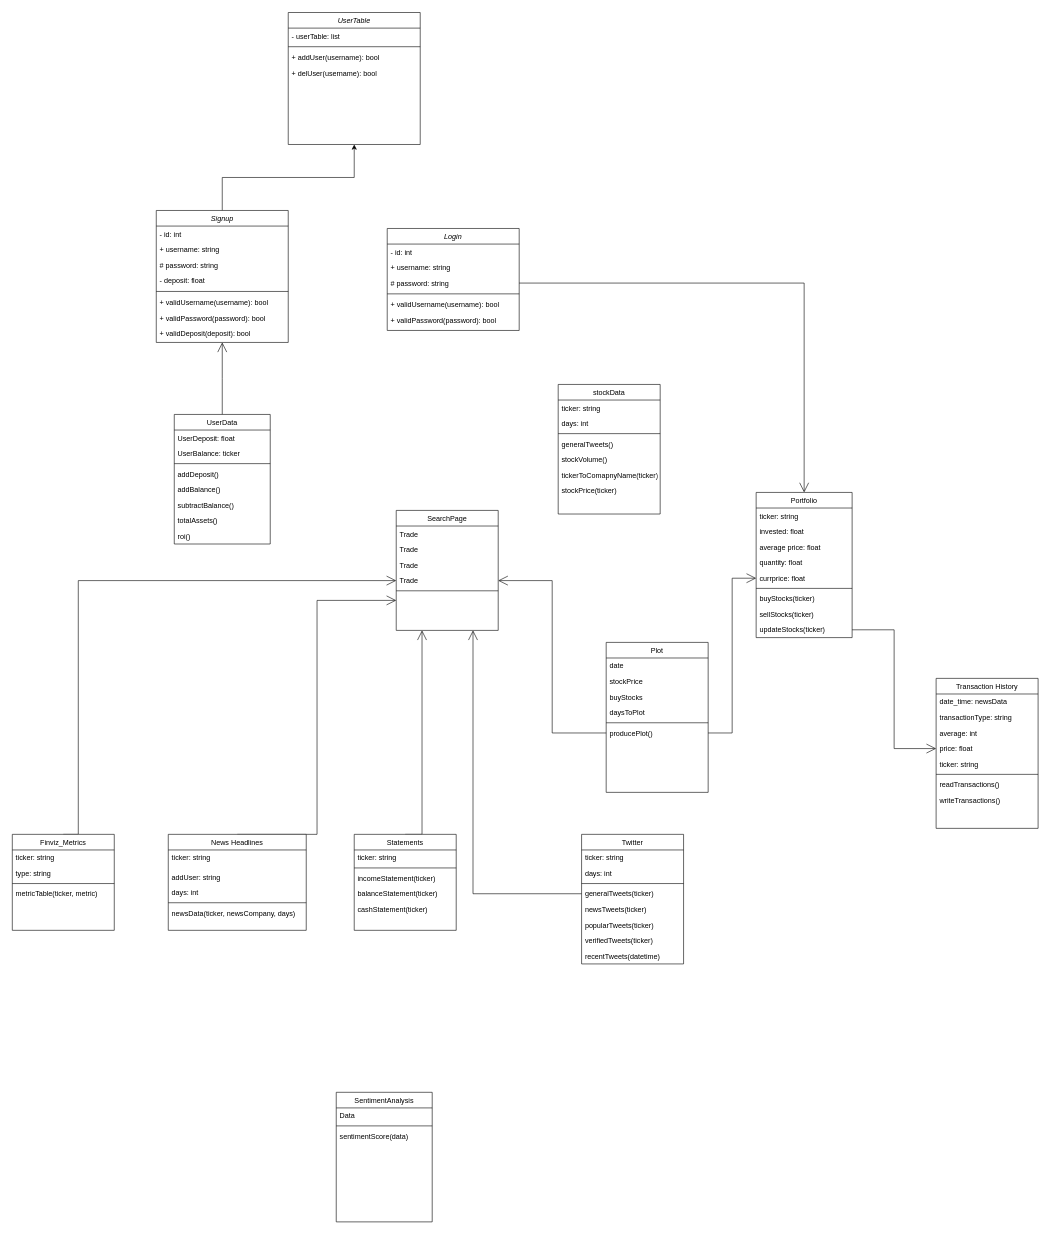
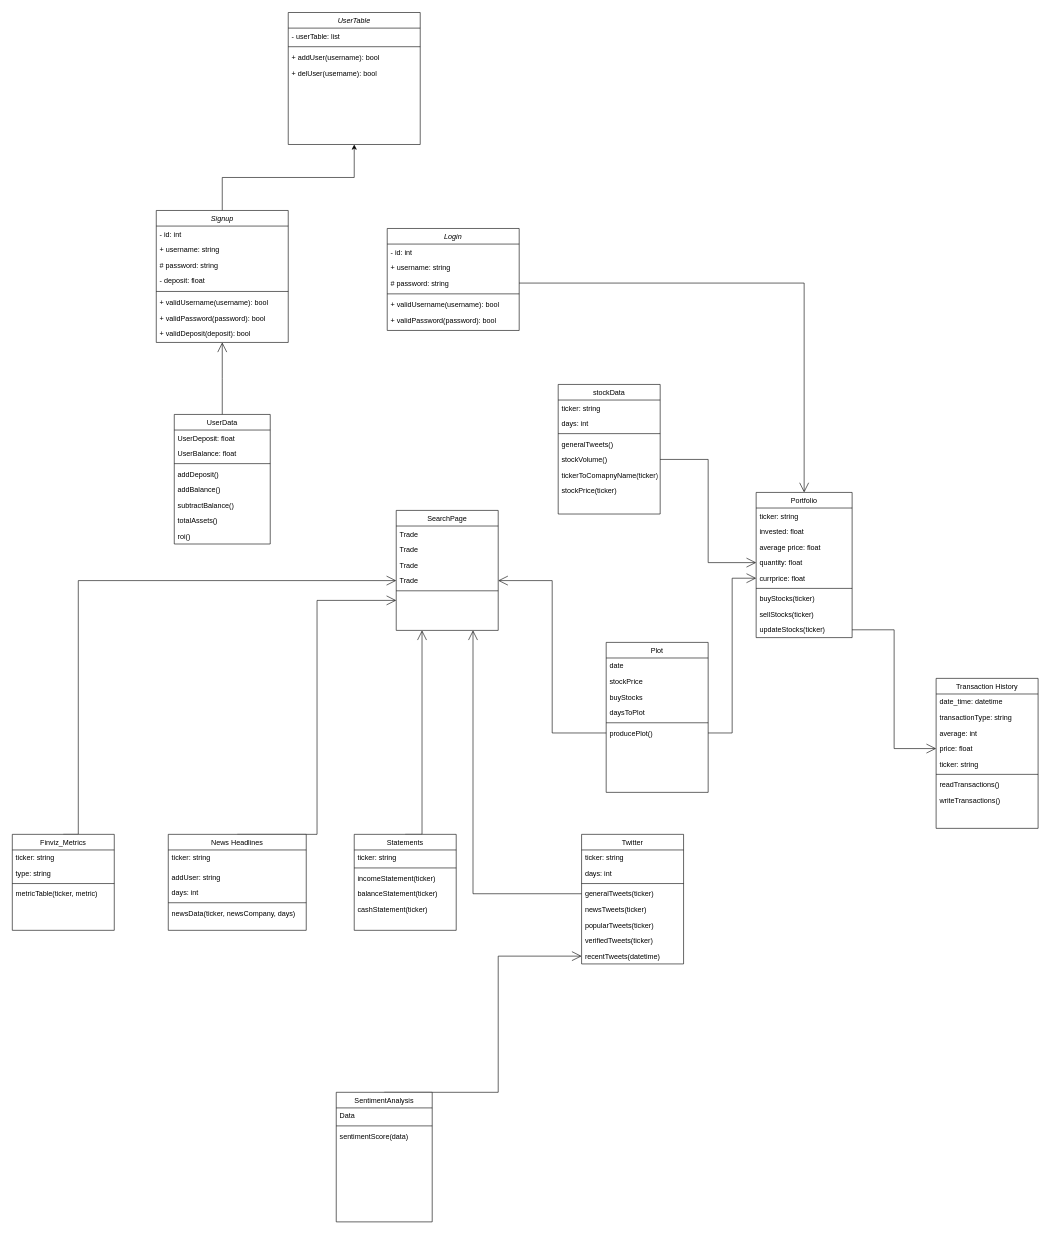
- <mxCell id="12" value="UserBalance: ticker" style="text;align=left;verticalAlign=top;spacingLeft=4;spacingRight=4;overflow=hidden;rotatable=0;points=[[0,0.5],[1,0.5]];portConstraint=eastwest;rounded=0;shadow=0;html=0;" parent="10" vertex="1"><mxGeometry y="52" width="160" height="26" as="geometry" /></mxCell>
+ <mxCell id="12" value="UserBalance: float" style="text;align=left;verticalAlign=top;spacingLeft=4;spacingRight=4;overflow=hidden;rotatable=0;points=[[0,0.5],[1,0.5]];portConstraint=eastwest;rounded=0;shadow=0;html=0;" parent="10" vertex="1"><mxGeometry y="52" width="160" height="26" as="geometry" /></mxCell>
+ <mxCell id="111" style="edgeStyle=elbowEdgeStyle;rounded=0;orthogonalLoop=1;jettySize=auto;html=1;exitX=1;exitY=0.5;exitDx=0;exitDy=0;entryX=0;entryY=0.5;entryDx=0;entryDy=0;endArrow=open;startSize=14;endSize=14;sourcePerimeterSpacing=8;targetPerimeterSpacing=8;" parent="1" source="93" target="29" edge="1"><mxGeometry relative="1" as="geometry" /></mxCell>
- <mxCell id="52" value="date_time: newsData" style="text;align=left;verticalAlign=top;spacingLeft=4;spacingRight=4;overflow=hidden;rotatable=0;points=[[0,0.5],[1,0.5]];portConstraint=eastwest;" parent="51" vertex="1"><mxGeometry y="26" width="170" height="26" as="geometry" /></mxCell>
+ <mxCell id="52" value="date_time: datetime" style="text;align=left;verticalAlign=top;spacingLeft=4;spacingRight=4;overflow=hidden;rotatable=0;points=[[0,0.5],[1,0.5]];portConstraint=eastwest;" parent="51" vertex="1"><mxGeometry y="26" width="170" height="26" as="geometry" /></mxCell>
+ <mxCell id="103" style="edgeStyle=elbowEdgeStyle;rounded=0;orthogonalLoop=1;jettySize=auto;html=1;exitX=0.5;exitY=0;exitDx=0;exitDy=0;entryX=0;entryY=0.5;entryDx=0;entryDy=0;endArrow=open;startSize=14;endSize=14;sourcePerimeterSpacing=8;targetPerimeterSpacing=8;" parent="1" source="104" target="43" edge="1"><mxGeometry relative="1" as="geometry"><Array as="points"><mxPoint x="830" y="1710" /></Array></mxGeometry></mxCell>
